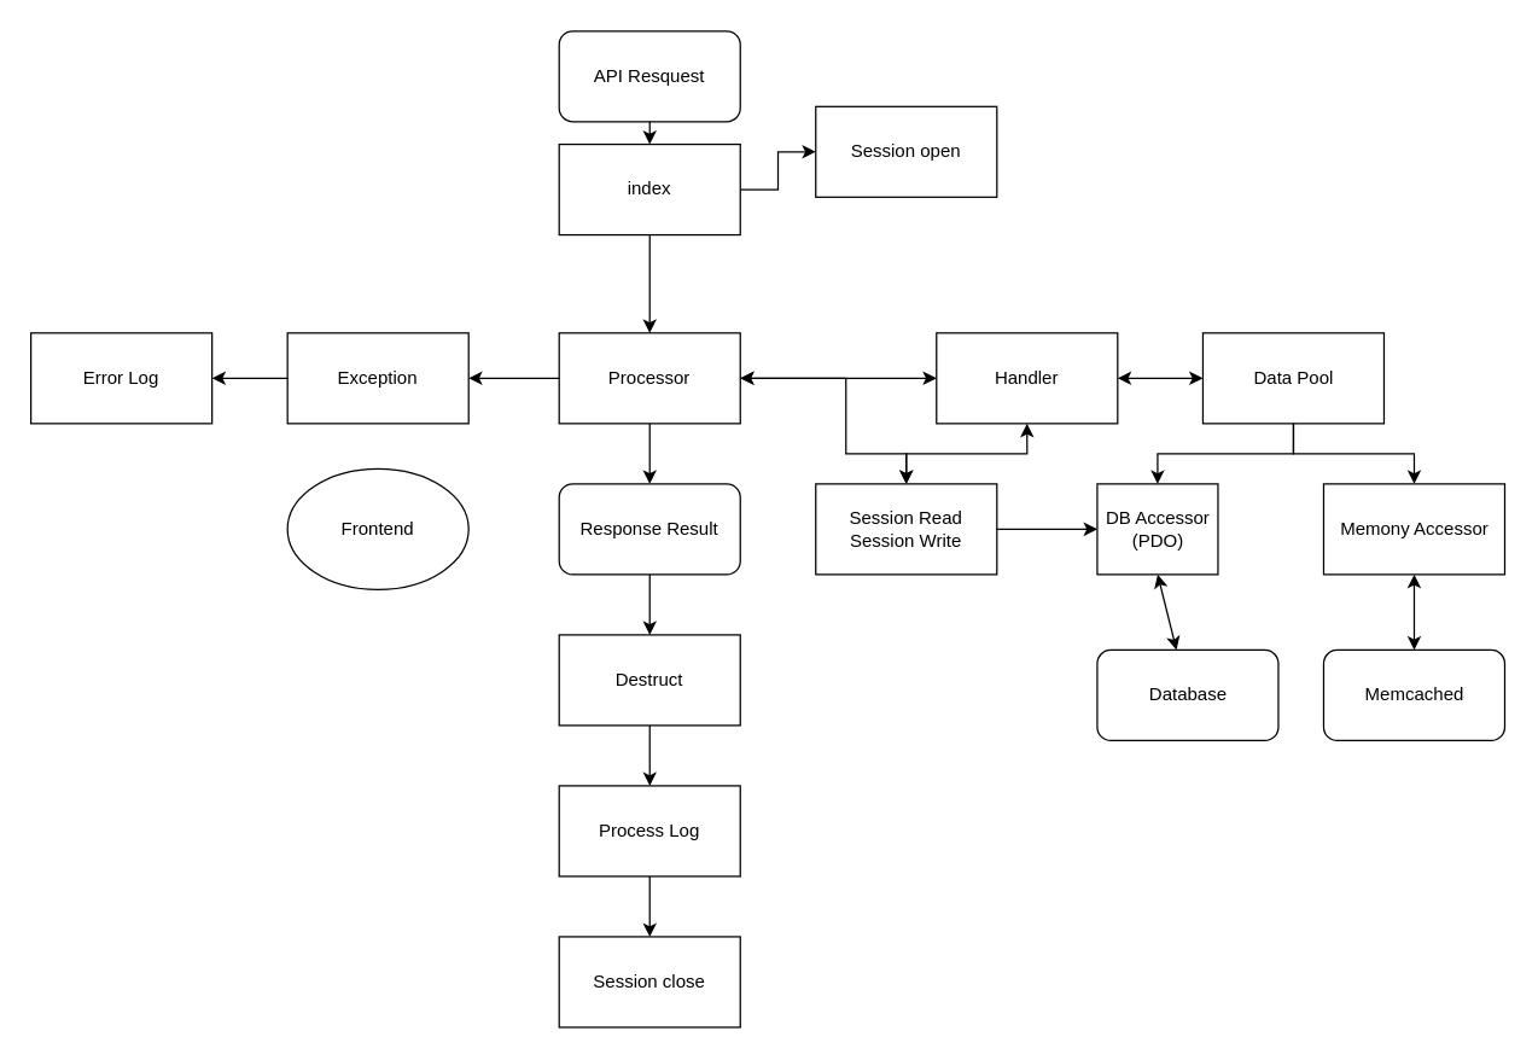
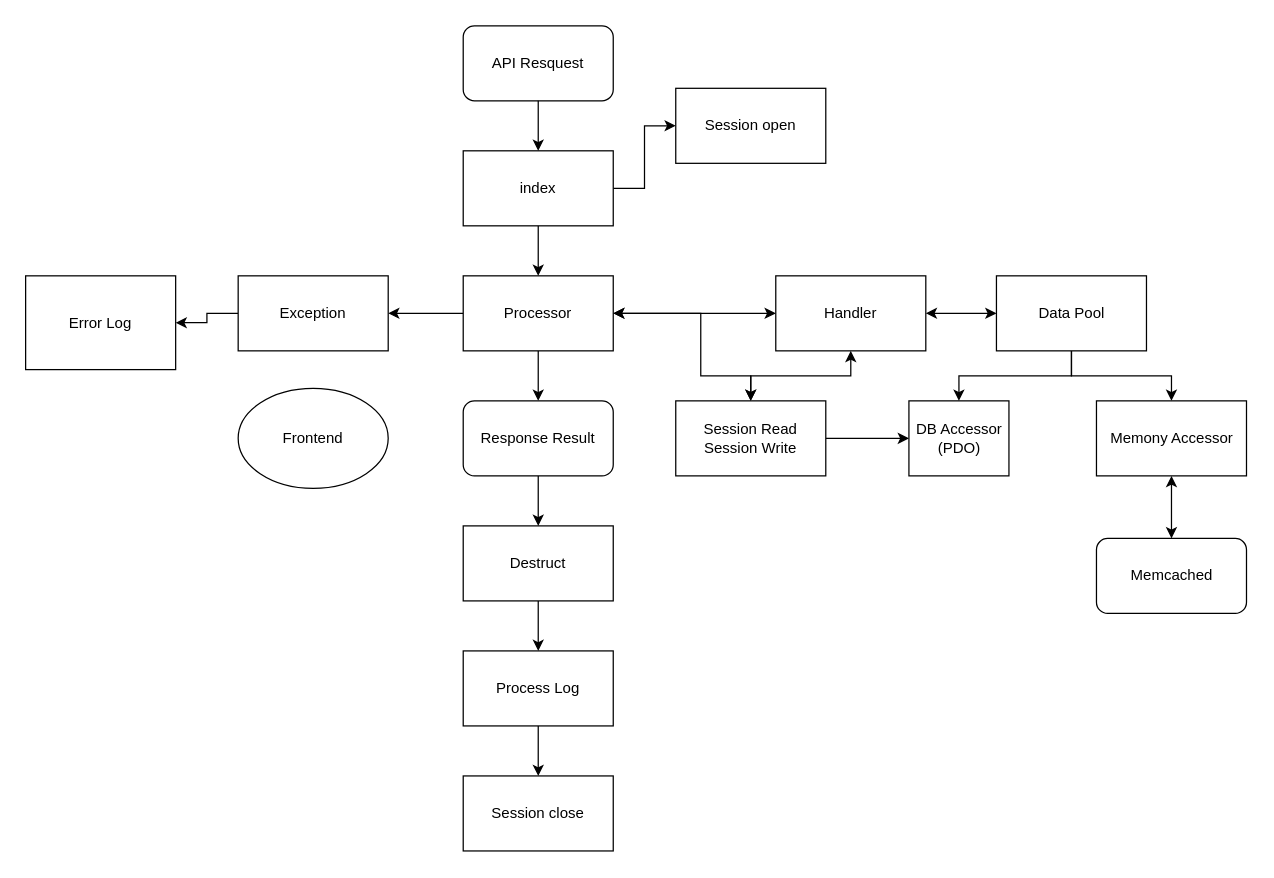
- <mxCell id="14" value="index" style="rounded=0;whiteSpace=wrap;html=1;" vertex="1" parent="1"><mxGeometry x="370" y="95" width="120" height="60" as="geometry" /></mxCell>
+ <mxCell id="14" value="index" style="rounded=0;whiteSpace=wrap;html=1;" vertex="1" parent="1"><mxGeometry x="370" y="120" width="120" height="60" as="geometry" /></mxCell>
- <mxCell id="17" value="Error Log" style="rounded=0;whiteSpace=wrap;html=1;" vertex="1" parent="1"><mxGeometry x="20" y="220" width="120" height="60" as="geometry" /></mxCell>
+ <mxCell id="17" value="Error Log" style="rounded=0;whiteSpace=wrap;html=1;" vertex="1" parent="1"><mxGeometry x="20" y="220" width="120" height="75" as="geometry" /></mxCell>
- <mxCell id="35" value="" style="endArrow=classic;startArrow=classic;html=1;rounded=0;entryX=0.5;entryY=1;entryDx=0;entryDy=0;" edge="1" parent="1" source="33" target="2"><mxGeometry width="50" height="50" relative="1" as="geometry"><mxPoint x="660" y="450" as="sourcePoint" /><mxPoint x="710" y="400" as="targetPoint" /></mxGeometry></mxCell>
- <mxCell id="33" value="Database" style="rounded=1;whiteSpace=wrap;html=1;" vertex="1" parent="1"><mxGeometry x="726.5" y="430" width="120" height="60" as="geometry" /></mxCell>
